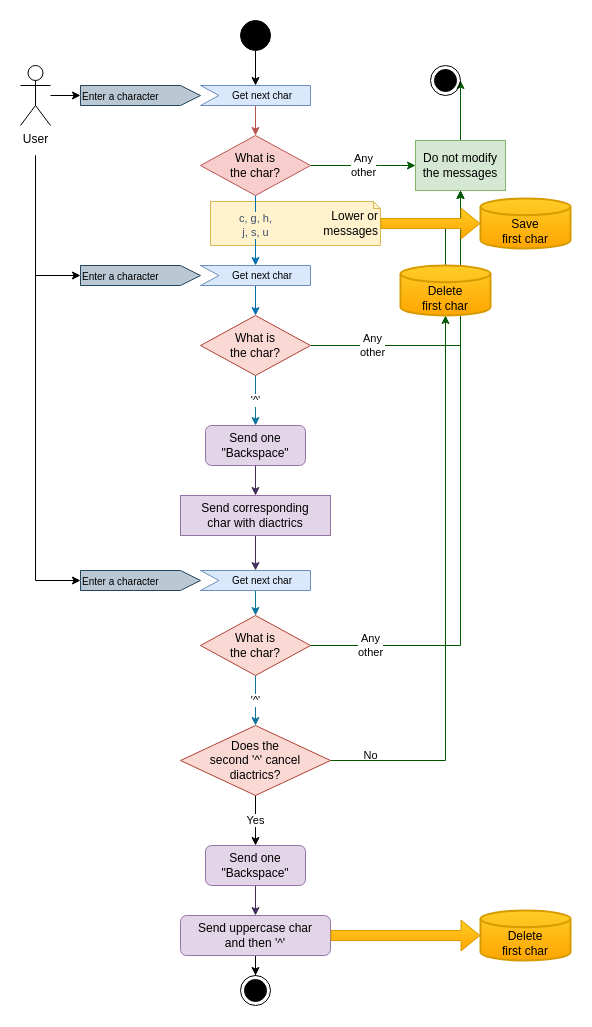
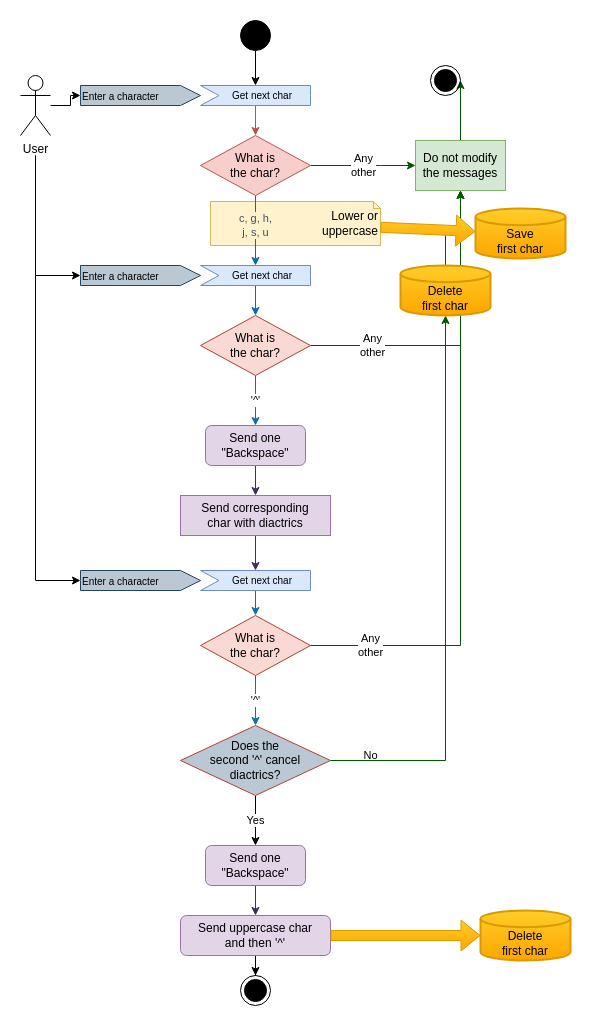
- <mxCell id="7" value="User" style="shape=umlActor;verticalLabelPosition=bottom;verticalAlign=top;html=1;outlineConnect=0;" parent="1" vertex="1"><mxGeometry x="20" y="65" width="30" height="60" as="geometry" /></mxCell>
+ <mxCell id="7" value="User" style="shape=umlActor;verticalLabelPosition=bottom;verticalAlign=top;html=1;outlineConnect=0;" parent="1" vertex="1"><mxGeometry x="20" y="75" width="30" height="60" as="geometry" /></mxCell>
- <mxCell id="2" value="Lower or&lt;br&gt;messages" style="shape=note2;boundedLbl=1;whiteSpace=wrap;html=1;size=7;verticalAlign=middle;align=right;spacing=2;fillColor=#fff2cc;strokeColor=#d6b656;" parent="1" vertex="1"><mxGeometry x="210" y="201" width="170" height="44" as="geometry" /></mxCell>
+ <mxCell id="2" value="Lower or&lt;br&gt;uppercase" style="shape=note2;boundedLbl=1;whiteSpace=wrap;html=1;size=7;verticalAlign=middle;align=right;spacing=2;fillColor=#fff2cc;strokeColor=#d6b656;" parent="1" vertex="1"><mxGeometry x="210" y="201" width="170" height="44" as="geometry" /></mxCell>
- <mxCell id="39" value="Save&lt;br&gt;first char" style="strokeWidth=2;html=1;shape=mxgraph.flowchart.database;whiteSpace=wrap;verticalAlign=bottom;fillColor=#ffcd28;gradientColor=#ffa500;strokeColor=#d79b00;" parent="1" vertex="1"><mxGeometry x="480" y="198" width="90" height="50" as="geometry" /></mxCell>
+ <mxCell id="39" value="Save&lt;br&gt;first char" style="strokeWidth=2;html=1;shape=mxgraph.flowchart.database;whiteSpace=wrap;verticalAlign=bottom;fillColor=#ffcd28;gradientColor=#ffa500;strokeColor=#d79b00;" parent="1" vertex="1"><mxGeometry x="475" y="208" width="90" height="50" as="geometry" /></mxCell>
- <mxCell id="34" value="Does the&lt;br&gt;second '^'&amp;nbsp;cancel&lt;br&gt;diactrics?" style="rhombus;whiteSpace=wrap;html=1;fillColor=#fad9d5;strokeColor=#ae4132;" parent="1" vertex="1"><mxGeometry x="180" y="725" width="150" height="70" as="geometry" /></mxCell>
+ <mxCell id="34" value="Does the&lt;br&gt;second '^'&amp;nbsp;cancel&lt;br&gt;diactrics?" style="rhombus;whiteSpace=wrap;html=1;fillColor=#bac8d3;strokeColor=#ae4132;" parent="1" vertex="1"><mxGeometry x="180" y="725" width="150" height="70" as="geometry" /></mxCell>
